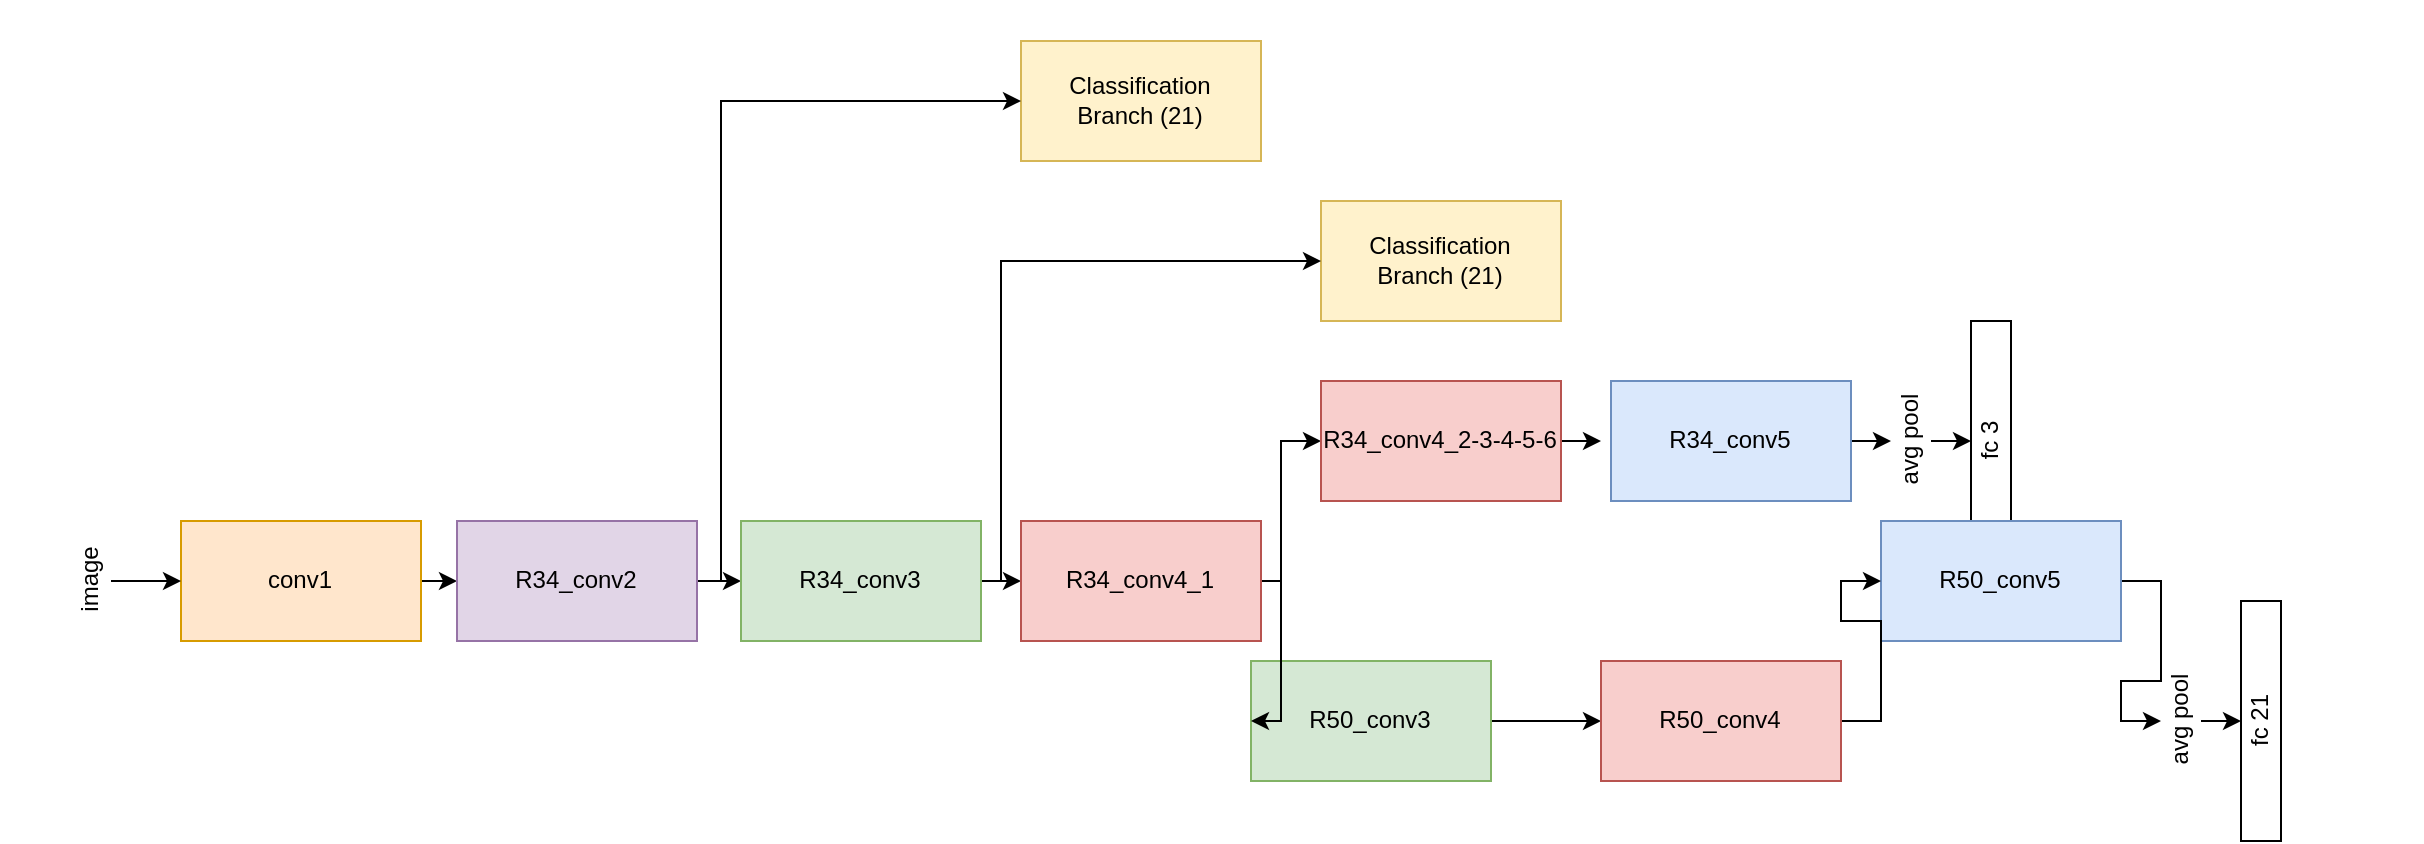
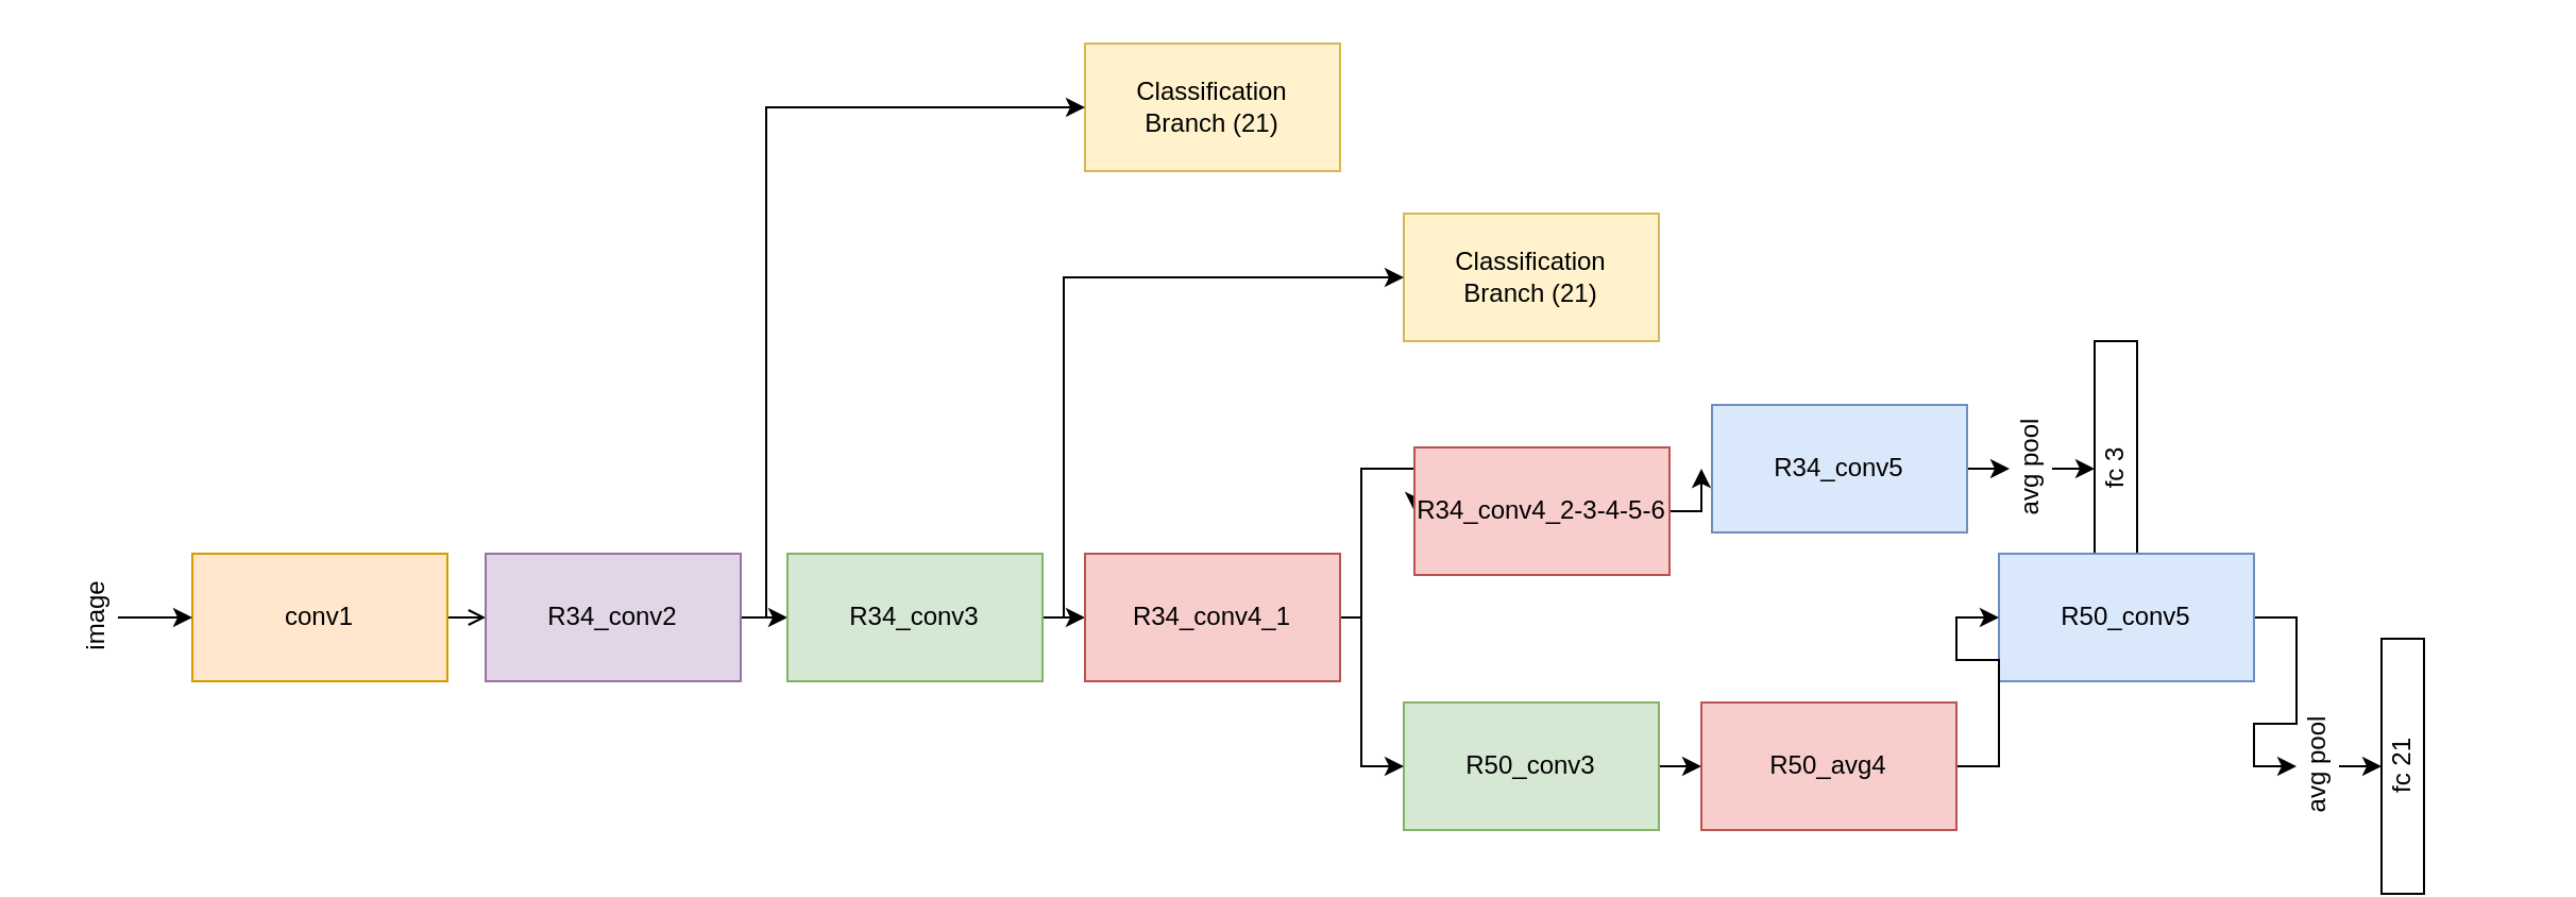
- <mxCell id="20" value="R34_conv4_2-3-4-5-6" style="rounded=0;whiteSpace=wrap;html=1;fillColor=#f8cecc;strokeColor=#b85450;" parent="1" vertex="1"><mxGeometry x="660" y="190" width="120" height="60" as="geometry" /></mxCell>
+ <mxCell id="20" value="R34_conv4_2-3-4-5-6" style="rounded=0;whiteSpace=wrap;html=1;fillColor=#f8cecc;strokeColor=#b85450;" parent="1" vertex="1"><mxGeometry x="665" y="210" width="120" height="60" as="geometry" /></mxCell>
- <mxCell id="2" style="edgeStyle=orthogonalEdgeStyle;rounded=0;orthogonalLoop=1;jettySize=auto;html=1;exitX=1;exitY=0.5;exitDx=0;exitDy=0;entryX=0;entryY=0.5;entryDx=0;entryDy=0;" parent="1" source="3" target="5" edge="1"><mxGeometry relative="1" as="geometry" /></mxCell>
+ <mxCell id="2" style="edgeStyle=orthogonalEdgeStyle;rounded=0;orthogonalLoop=1;jettySize=auto;html=1;exitX=1;exitY=0.5;exitDx=0;exitDy=0;entryX=0;entryY=0.5;entryDx=0;entryDy=0;endArrow=open;" parent="1" source="3" target="5" edge="1"><mxGeometry relative="1" as="geometry" /></mxCell>
- <mxCell id="16" value="R50_conv3" style="rounded=0;whiteSpace=wrap;html=1;fillColor=#d5e8d4;strokeColor=#82b366;" parent="1" vertex="1"><mxGeometry x="625" y="330" width="120" height="60" as="geometry" /></mxCell>
+ <mxCell id="16" value="R50_conv3" style="rounded=0;whiteSpace=wrap;html=1;fillColor=#d5e8d4;strokeColor=#82b366;" parent="1" vertex="1"><mxGeometry x="660" y="330" width="120" height="60" as="geometry" /></mxCell>
- <mxCell id="37" value="R50_conv4" style="rounded=0;whiteSpace=wrap;html=1;fillColor=#f8cecc;strokeColor=#b85450;" vertex="1" parent="1"><mxGeometry x="800" y="330" width="120" height="60" as="geometry" /></mxCell>
+ <mxCell id="37" value="R50_avg4" style="rounded=0;whiteSpace=wrap;html=1;fillColor=#f8cecc;strokeColor=#b85450;" vertex="1" parent="1"><mxGeometry x="800" y="330" width="120" height="60" as="geometry" /></mxCell>
